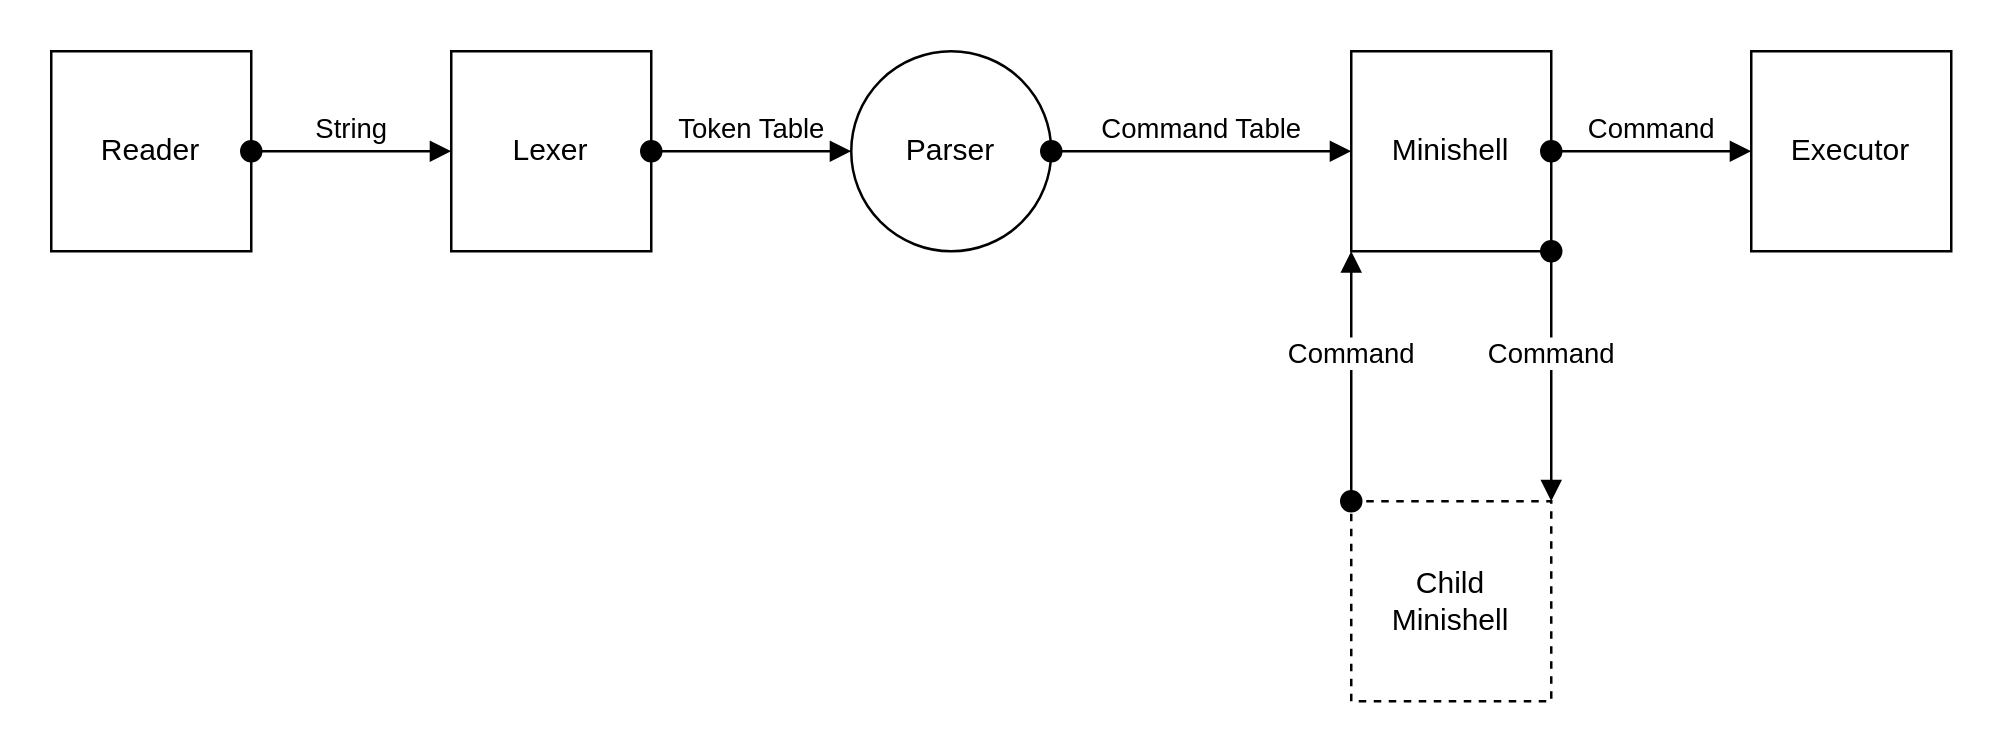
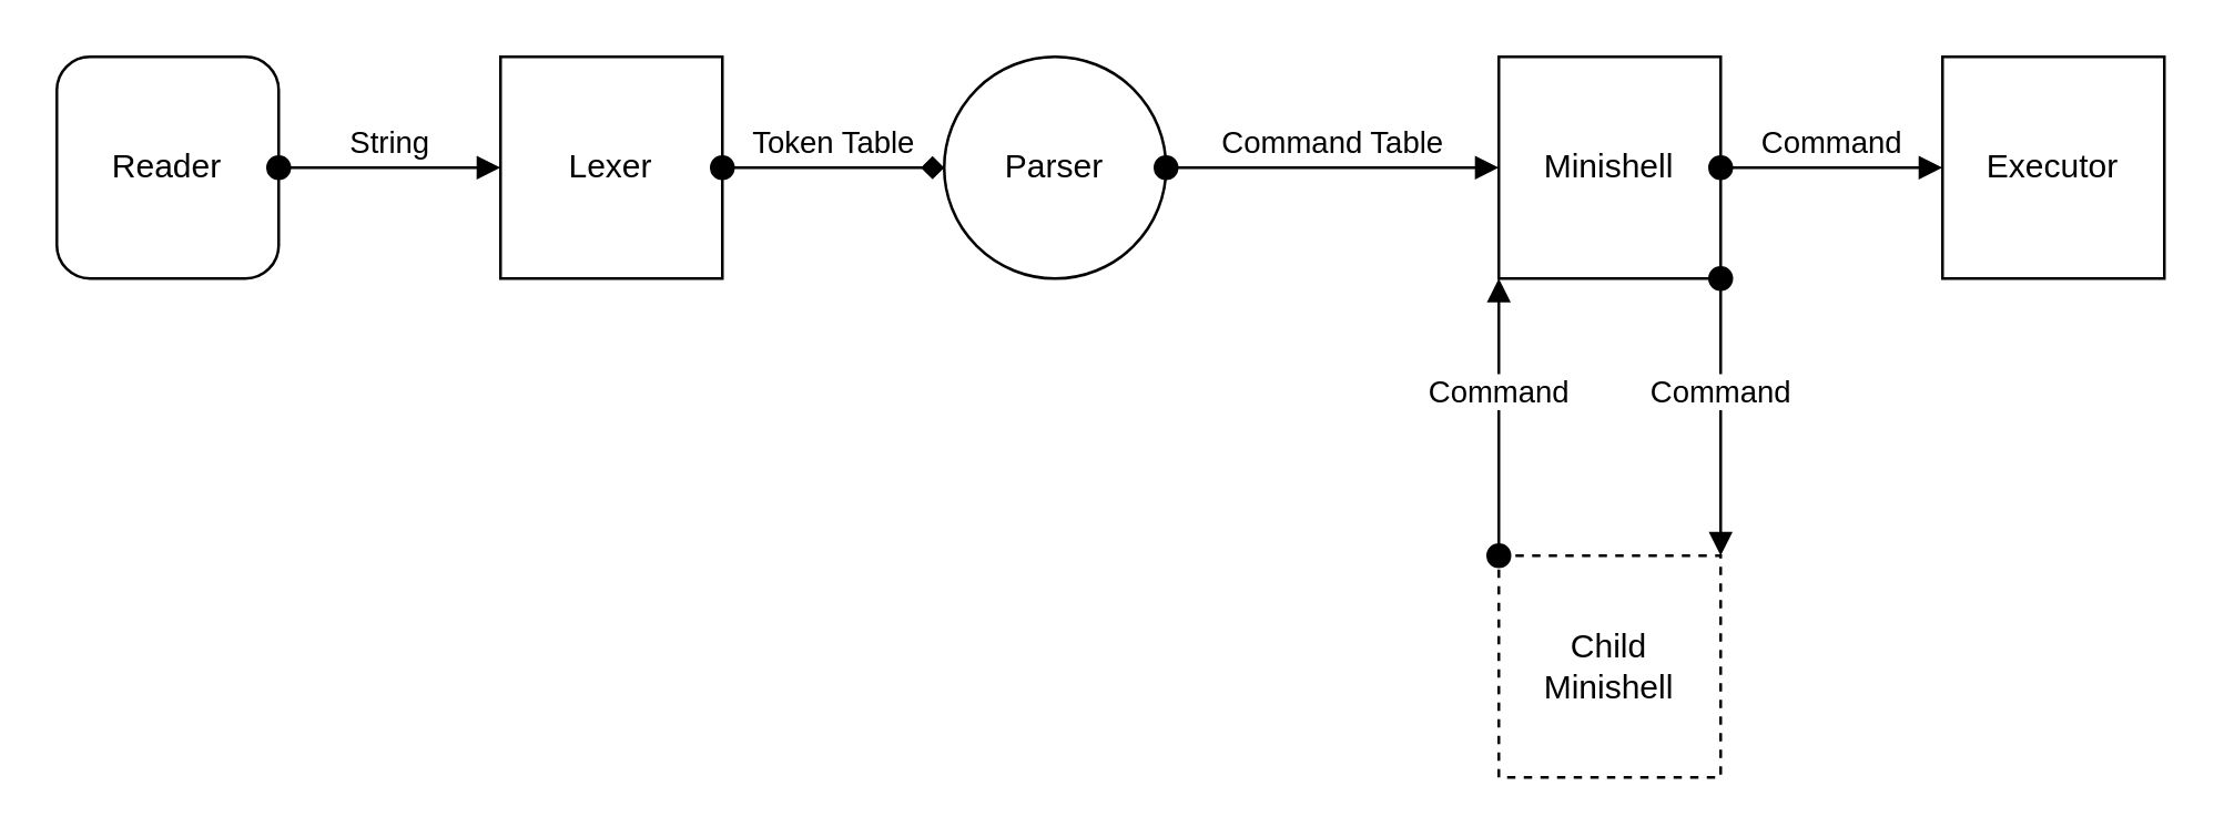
- <mxCell id="9" value="Reader" style="whiteSpace=wrap;html=1;aspect=fixed;" parent="1" vertex="1"><mxGeometry x="20" y="20" width="80" height="80" as="geometry" /></mxCell>
+ <mxCell id="9" value="Reader" style="whiteSpace=wrap;html=1;aspect=fixed;rounded=1;" parent="1" vertex="1"><mxGeometry x="20" y="20" width="80" height="80" as="geometry" /></mxCell>
- <mxCell id="6" value="Token Table" style="html=1;verticalAlign=bottom;startArrow=oval;startFill=1;endArrow=block;startSize=8;curved=0;rounded=0;entryX=0;entryY=0.5;entryDx=0;entryDy=0;exitX=1;exitY=0.5;exitDx=0;exitDy=0;" parent="1" source="2" target="3" edge="1"><mxGeometry width="60" relative="1" as="geometry"><mxPoint x="290" y="100" as="sourcePoint" /><mxPoint x="320" y="60" as="targetPoint" /></mxGeometry></mxCell>
+ <mxCell id="6" value="Token Table" style="html=1;verticalAlign=bottom;startArrow=oval;startFill=1;endArrow=diamond;startSize=8;curved=0;rounded=0;entryX=0;entryY=0.5;entryDx=0;entryDy=0;exitX=1;exitY=0.5;exitDx=0;exitDy=0;" parent="1" source="2" target="3" edge="1"><mxGeometry width="60" relative="1" as="geometry"><mxPoint x="290" y="100" as="sourcePoint" /><mxPoint x="320" y="60" as="targetPoint" /></mxGeometry></mxCell>
